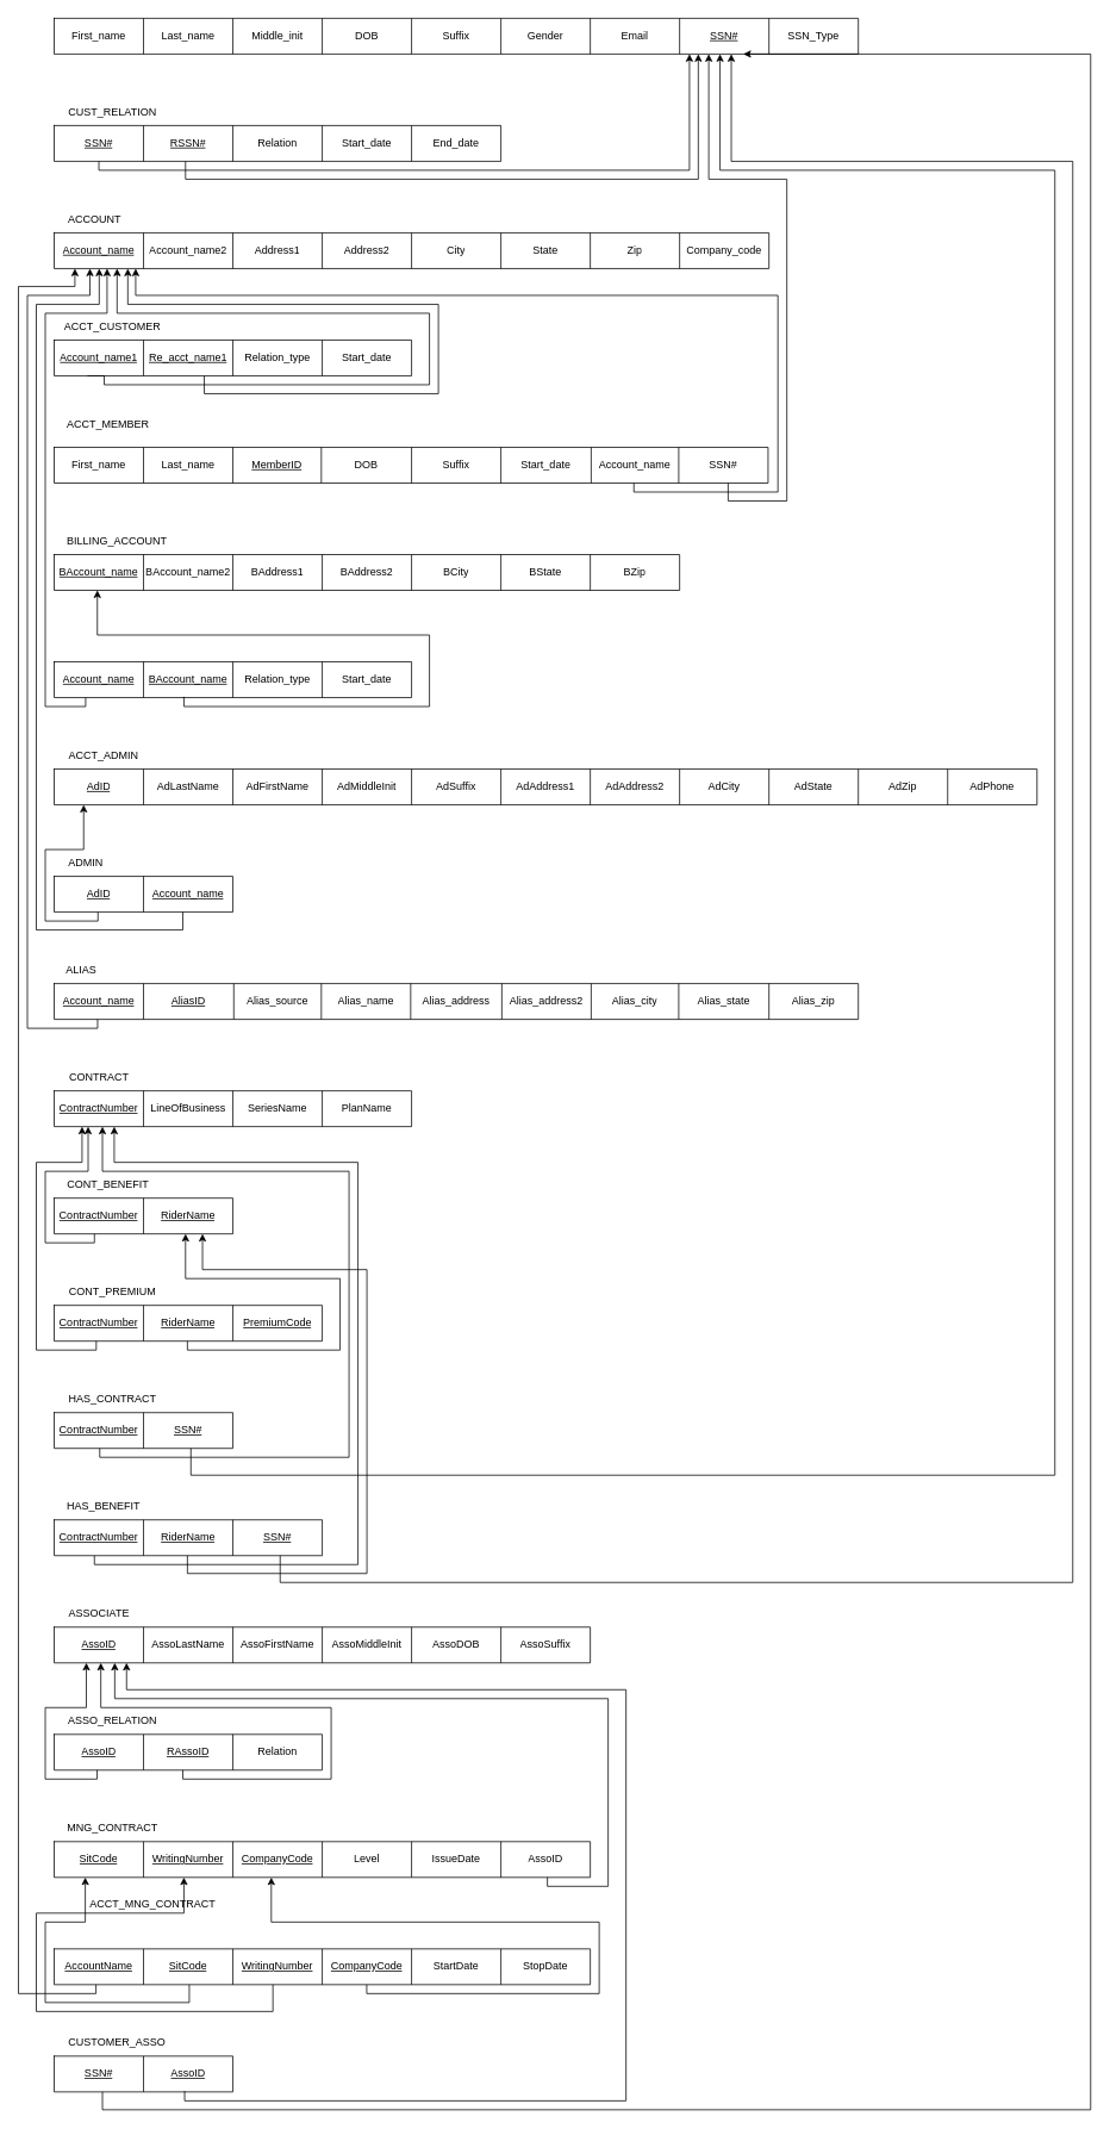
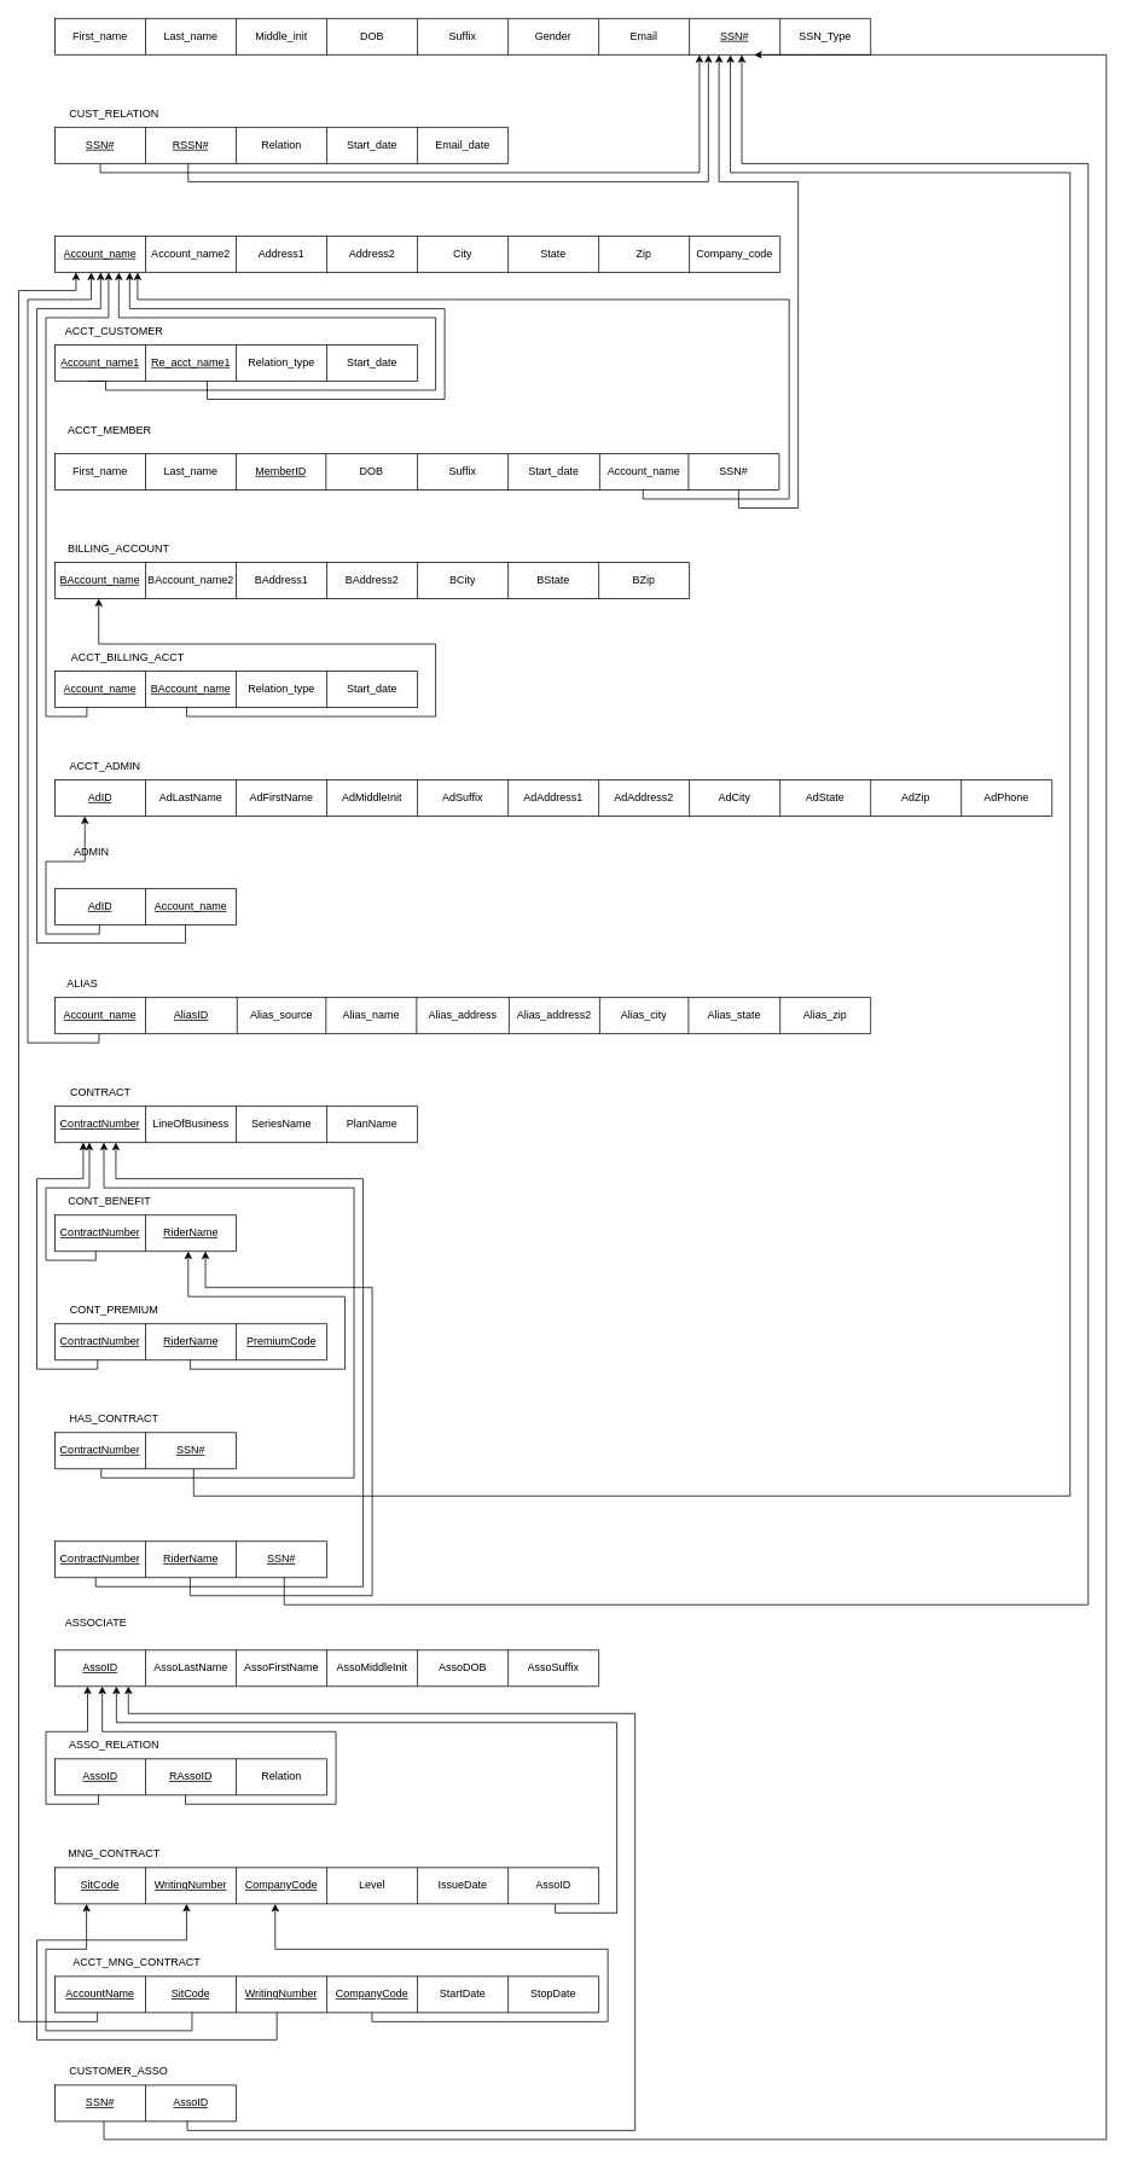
- <mxCell id="19" value="End_date" style="shape=partialRectangle;html=1;whiteSpace=wrap;connectable=0;overflow=hidden;fillColor=none;top=0;left=0;bottom=0;right=0;pointerEvents=1;" vertex="1" parent="14"><mxGeometry x="400" width="100" height="40" as="geometry"><mxRectangle width="100" height="40" as="alternateBounds" /></mxGeometry></mxCell>
+ <mxCell id="19" value="Email_date" style="shape=partialRectangle;html=1;whiteSpace=wrap;connectable=0;overflow=hidden;fillColor=none;top=0;left=0;bottom=0;right=0;pointerEvents=1;" vertex="1" parent="14"><mxGeometry x="400" width="100" height="40" as="geometry"><mxRectangle width="100" height="40" as="alternateBounds" /></mxGeometry></mxCell>
- <mxCell id="42" value="ACCOUNT" style="text;html=1;align=center;verticalAlign=middle;resizable=0;points=[];autosize=1;strokeColor=none;fillColor=none;" vertex="1" parent="1"><mxGeometry x="60" y="230" width="90" height="30" as="geometry" /></mxCell>
+ <mxCell id="66" value="ACCT_BILLING_ACCT" style="text;html=1;align=center;verticalAlign=middle;resizable=0;points=[];autosize=1;strokeColor=none;fillColor=none;" vertex="1" parent="1"><mxGeometry x="60" y="710" width="160" height="30" as="geometry" /></mxCell>
- <mxCell id="85" value="ADMIN" style="text;html=1;align=center;verticalAlign=middle;resizable=0;points=[];autosize=1;strokeColor=none;fillColor=none;" vertex="1" parent="1"><mxGeometry x="60" y="950" width="70" height="30" as="geometry" /></mxCell>
+ <mxCell id="85" value="ADMIN" style="text;html=1;align=center;verticalAlign=middle;resizable=0;points=[];autosize=1;strokeColor=none;fillColor=none;" vertex="1" parent="1"><mxGeometry x="65" y="925" width="70" height="30" as="geometry" /></mxCell>
- <mxCell id="126" value="HAS_BENEFIT" style="text;html=1;align=center;verticalAlign=middle;resizable=0;points=[];autosize=1;strokeColor=none;fillColor=none;" vertex="1" parent="1"><mxGeometry x="60" y="1670" width="110" height="30" as="geometry" /></mxCell>
- <mxCell id="135" value="ASSOCIATE" style="text;html=1;align=center;verticalAlign=middle;resizable=0;points=[];autosize=1;strokeColor=none;fillColor=none;" vertex="1" parent="1"><mxGeometry x="60" y="1790" width="100" height="30" as="geometry" /></mxCell>
+ <mxCell id="135" value="ASSOCIATE" style="text;html=1;align=center;verticalAlign=middle;resizable=0;points=[];autosize=1;strokeColor=none;fillColor=none;" vertex="1" parent="1"><mxGeometry x="55" y="1775" width="100" height="30" as="geometry" /></mxCell>
- <mxCell id="153" value="ACCT_MNG_CONTRACT" style="text;html=1;align=center;verticalAlign=middle;resizable=0;points=[];autosize=1;strokeColor=none;fillColor=none;" vertex="1" parent="1"><mxGeometry x="80" y="2115" width="180" height="30" as="geometry" /></mxCell>
+ <mxCell id="153" value="ACCT_MNG_CONTRACT" style="text;html=1;align=center;verticalAlign=middle;resizable=0;points=[];autosize=1;strokeColor=none;fillColor=none;" vertex="1" parent="1"><mxGeometry x="60" y="2150" width="180" height="30" as="geometry" /></mxCell>
